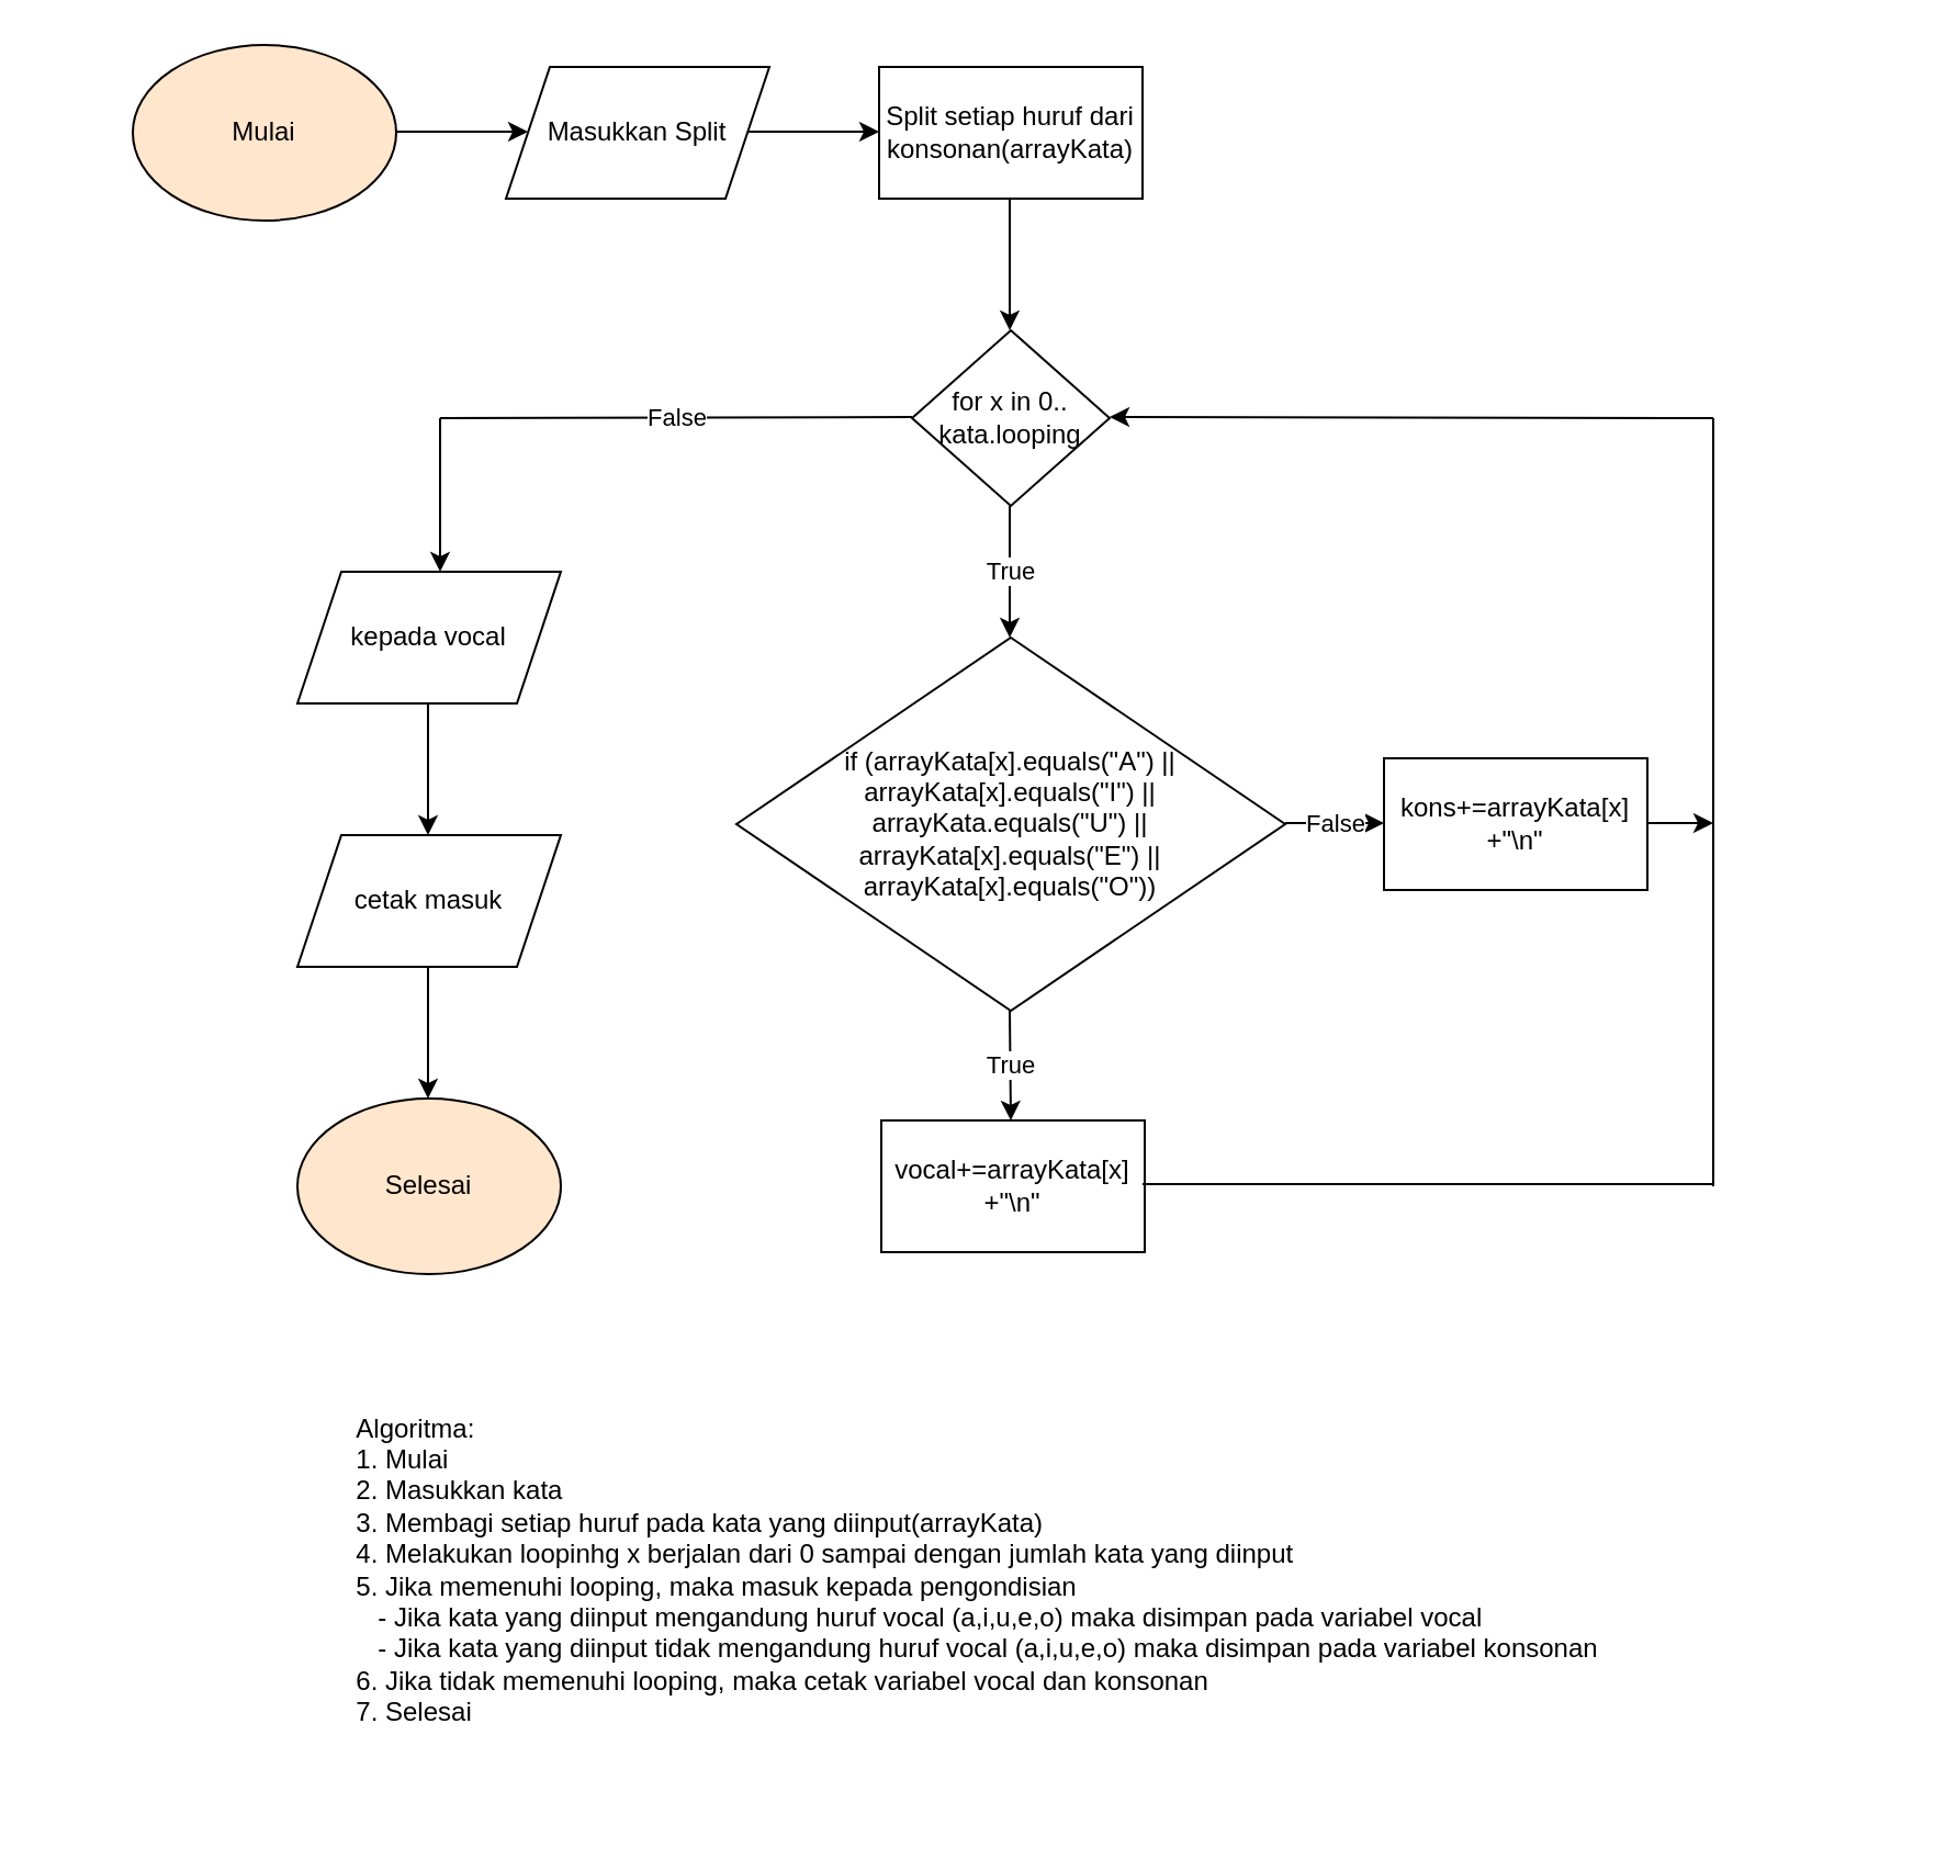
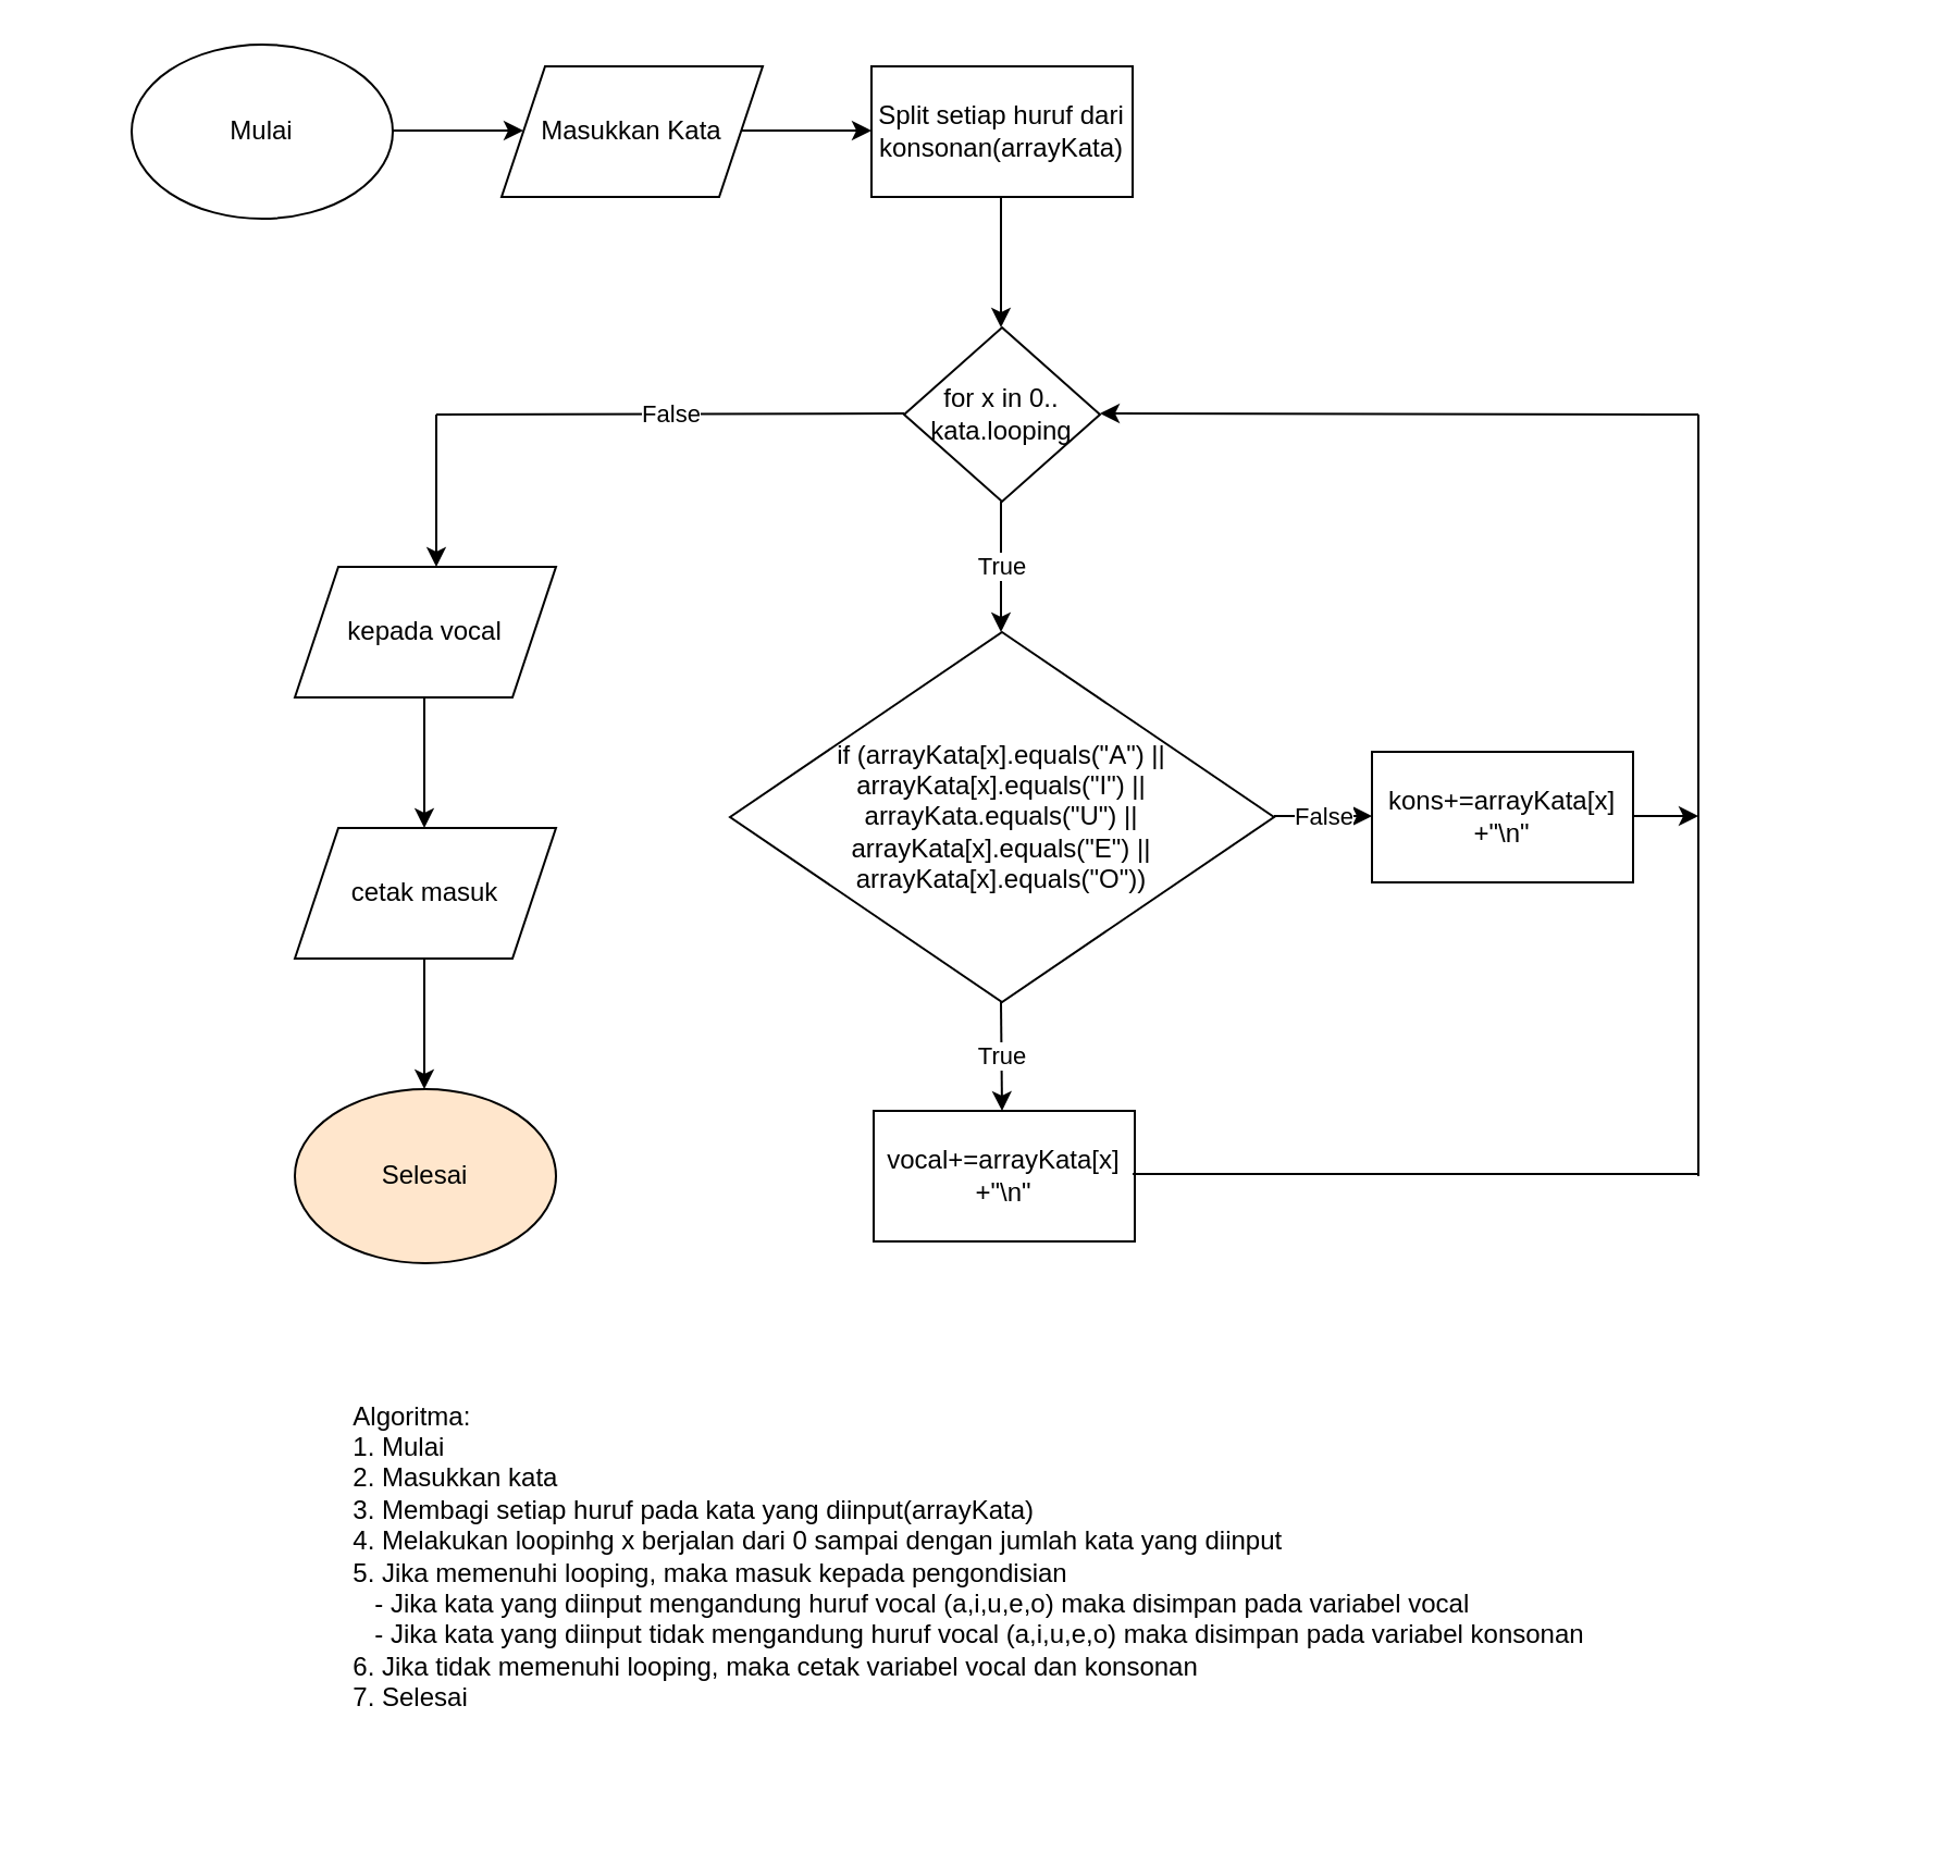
- <mxCell id="2" value="Mulai" style="ellipse;whiteSpace=wrap;html=1;fillColor=#ffe6cc;" parent="1" vertex="1"><mxGeometry x="60" y="20" width="120" height="80" as="geometry" /></mxCell>
+ <mxCell id="2" value="Mulai" style="ellipse;whiteSpace=wrap;html=1;" parent="1" vertex="1"><mxGeometry x="60" y="20" width="120" height="80" as="geometry" /></mxCell>
- <mxCell id="4" value="Masukkan Split" style="shape=parallelogram;perimeter=parallelogramPerimeter;whiteSpace=wrap;html=1;fixedSize=1;" parent="1" vertex="1"><mxGeometry x="230" y="30" width="120" height="60" as="geometry" /></mxCell>
+ <mxCell id="4" value="Masukkan Kata" style="shape=parallelogram;perimeter=parallelogramPerimeter;whiteSpace=wrap;html=1;fixedSize=1;" parent="1" vertex="1"><mxGeometry x="230" y="30" width="120" height="60" as="geometry" /></mxCell>
